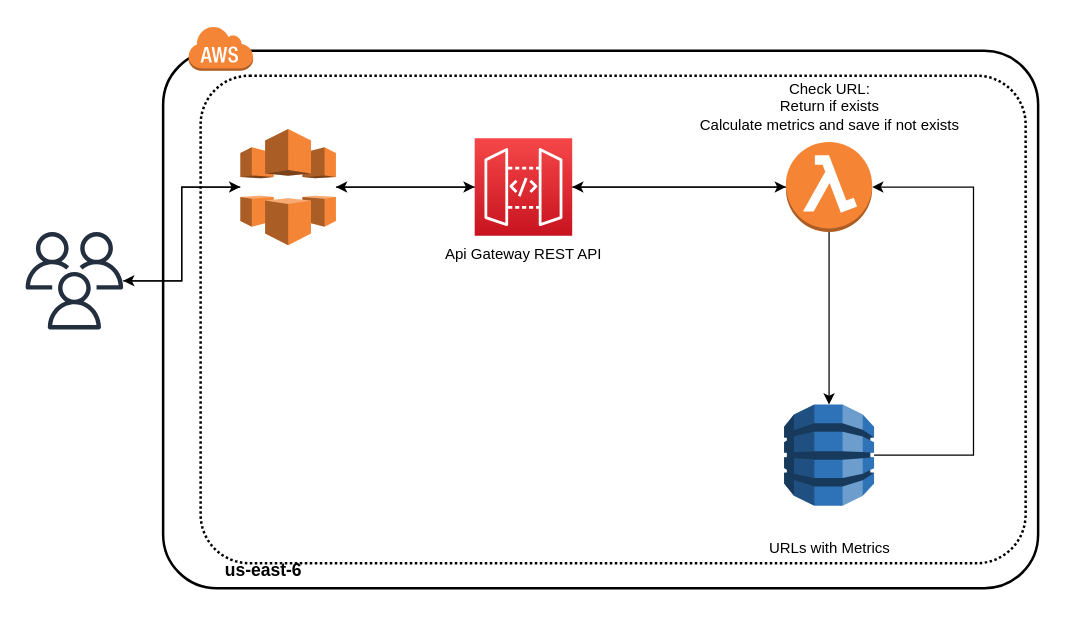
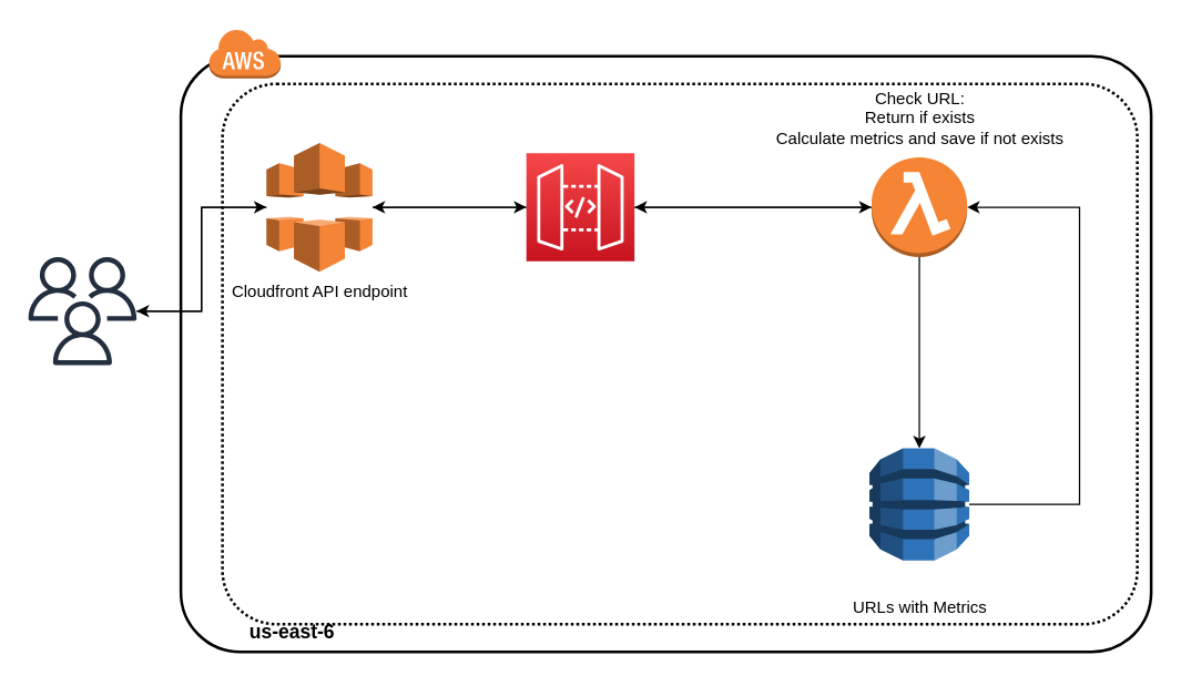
- <mxCell id="14" value="Api Gateway REST API&lt;br&gt;" style="text;html=1;align=center;verticalAlign=middle;resizable=0;points=[];autosize=1;" vertex="1" parent="12"><mxGeometry y="83" width="140" height="20" as="geometry" /></mxCell>
+ <mxCell id="18" value="Cloudfront API endpoint" style="text;html=1;align=center;verticalAlign=middle;resizable=0;points=[];autosize=1;" vertex="1" parent="1"><mxGeometry x="160" y="200" width="140" height="20" as="geometry" /></mxCell>
